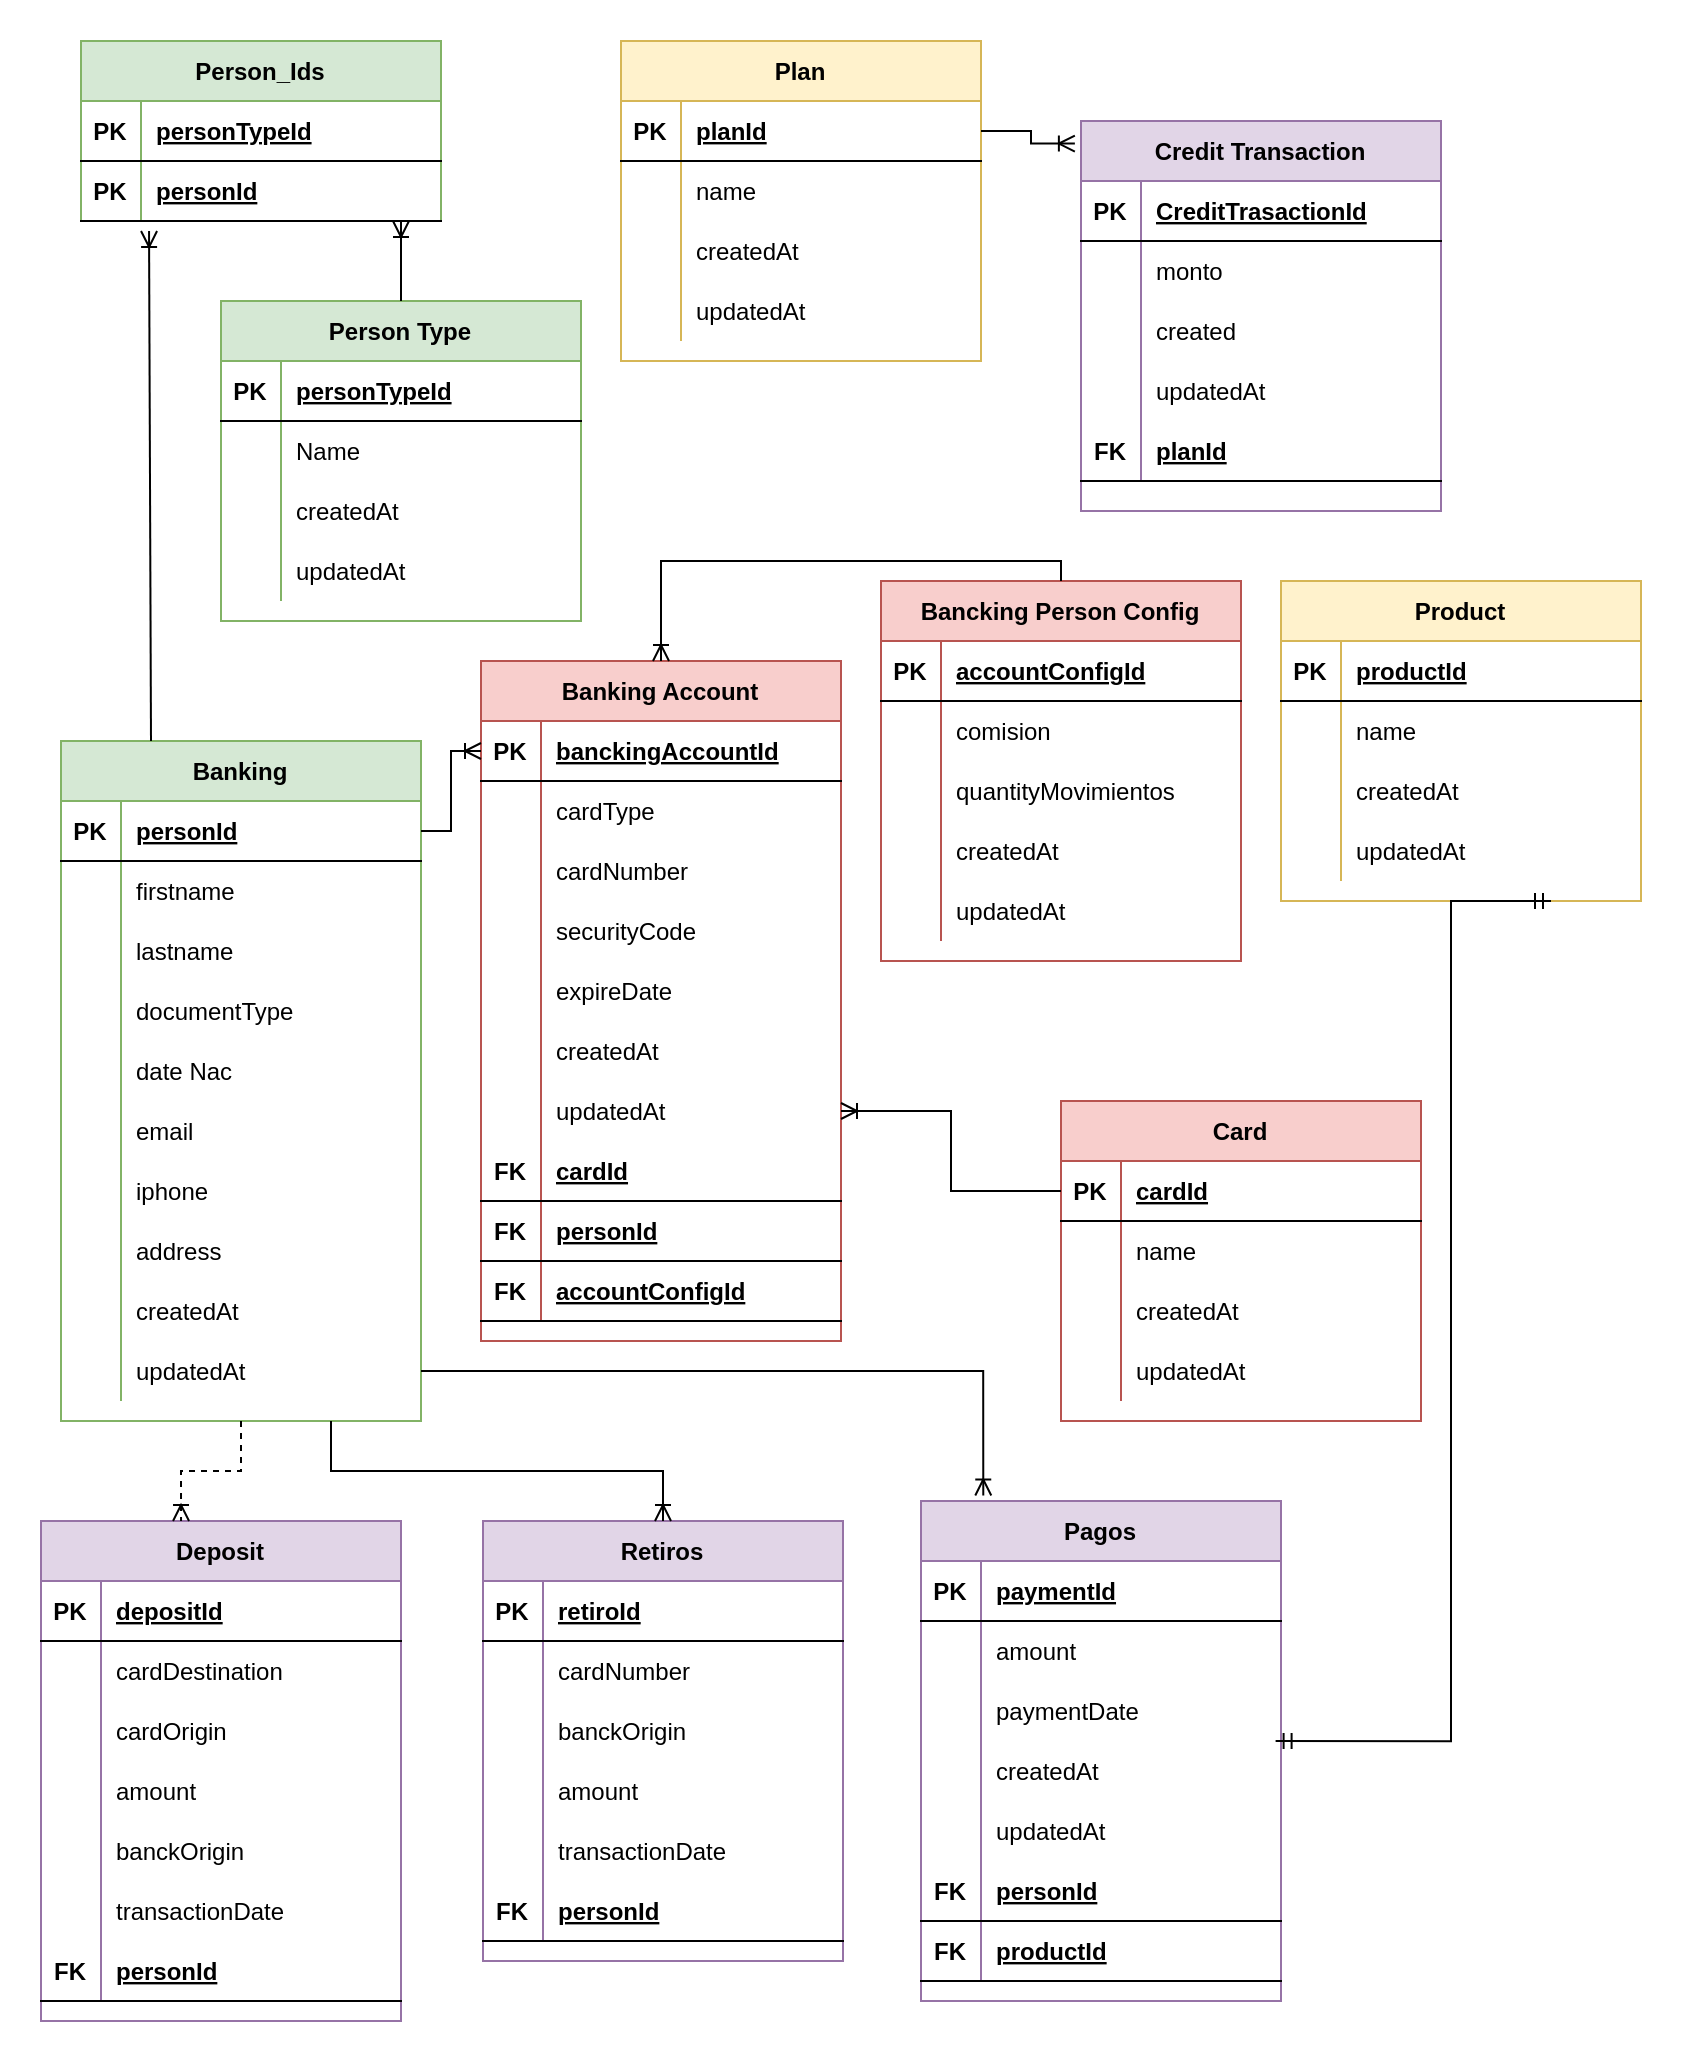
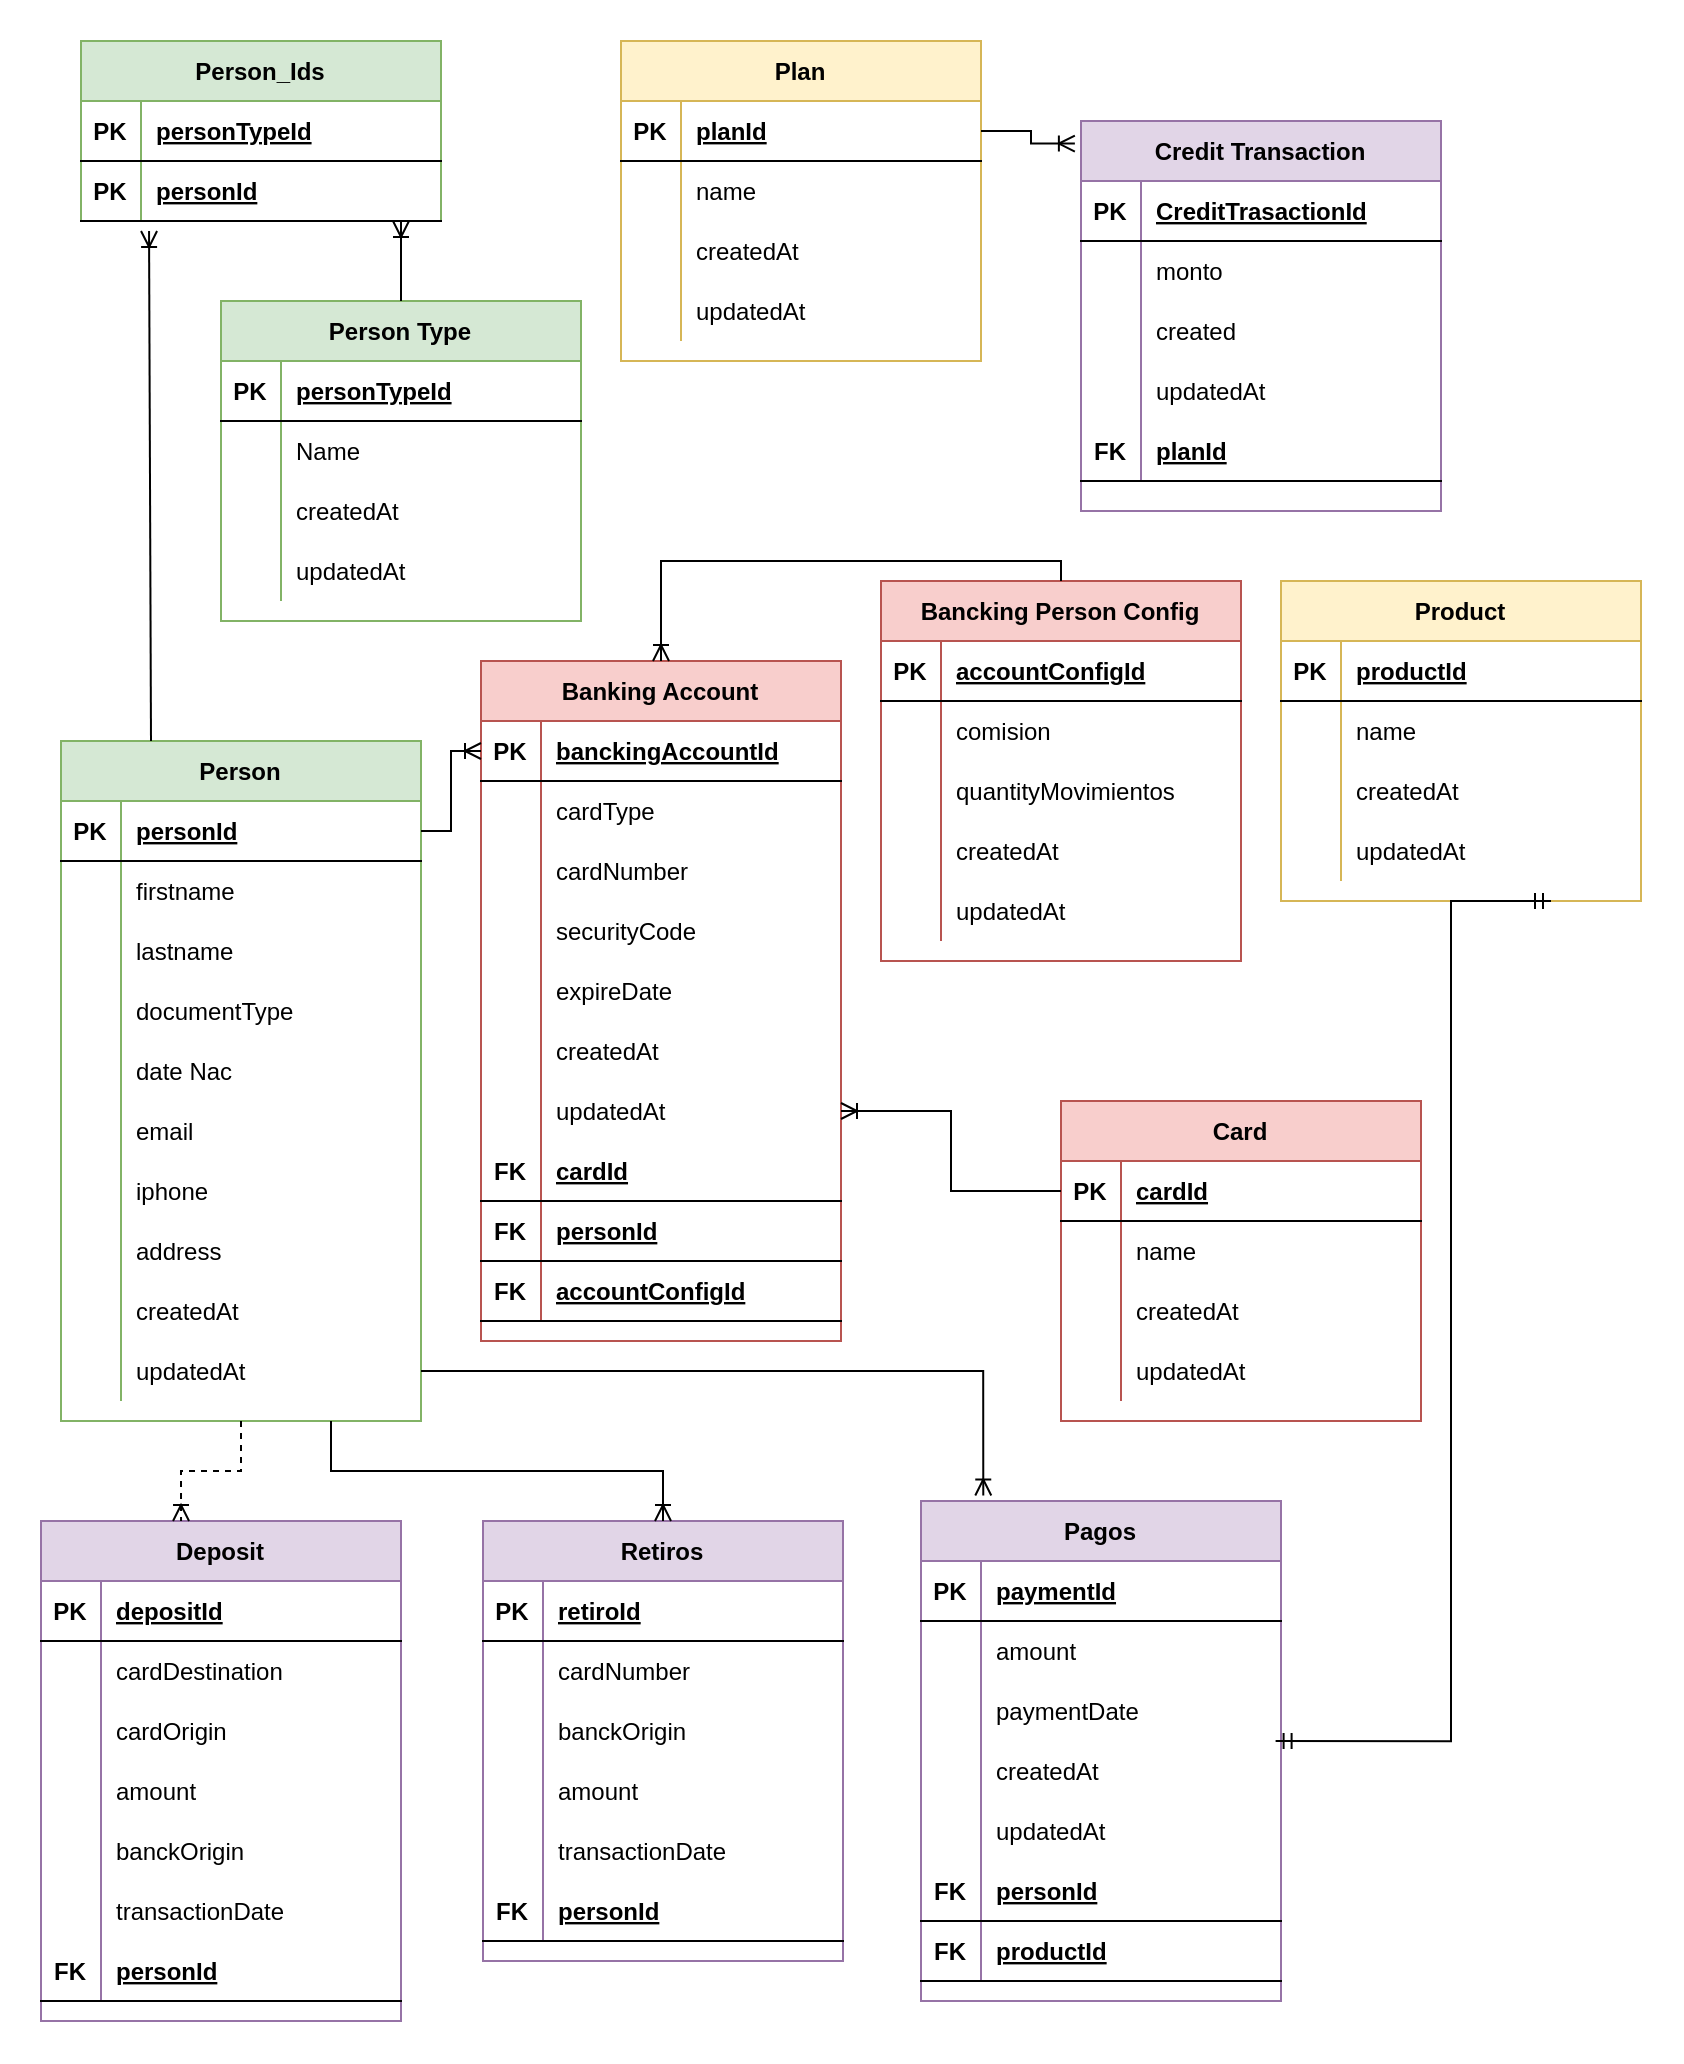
- <mxCell id="2" value="Banking" style="shape=table;startSize=30;container=1;collapsible=1;childLayout=tableLayout;fixedRows=1;rowLines=0;fontStyle=1;align=center;resizeLast=1;fillColor=#d5e8d4;strokeColor=#82b366;" parent="1" vertex="1"><mxGeometry x="30" y="370" width="180" height="340" as="geometry" /></mxCell>
+ <mxCell id="2" value="Person" style="shape=table;startSize=30;container=1;collapsible=1;childLayout=tableLayout;fixedRows=1;rowLines=0;fontStyle=1;align=center;resizeLast=1;fillColor=#d5e8d4;strokeColor=#82b366;" parent="1" vertex="1"><mxGeometry x="30" y="370" width="180" height="340" as="geometry" /></mxCell>
